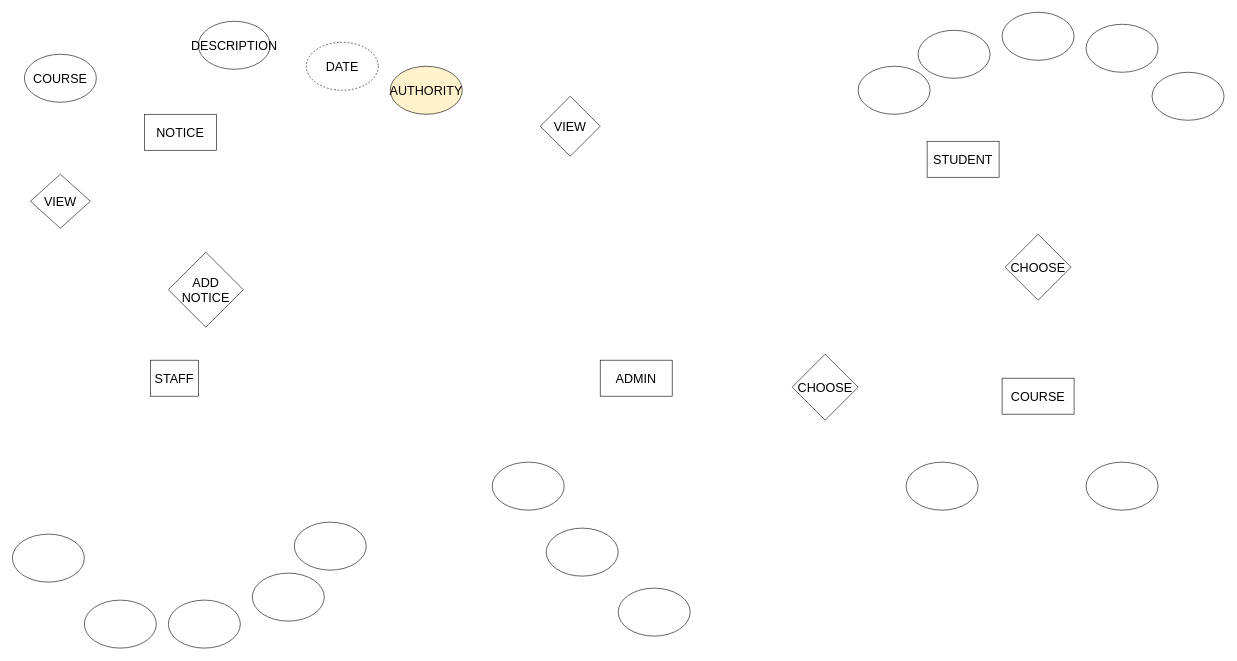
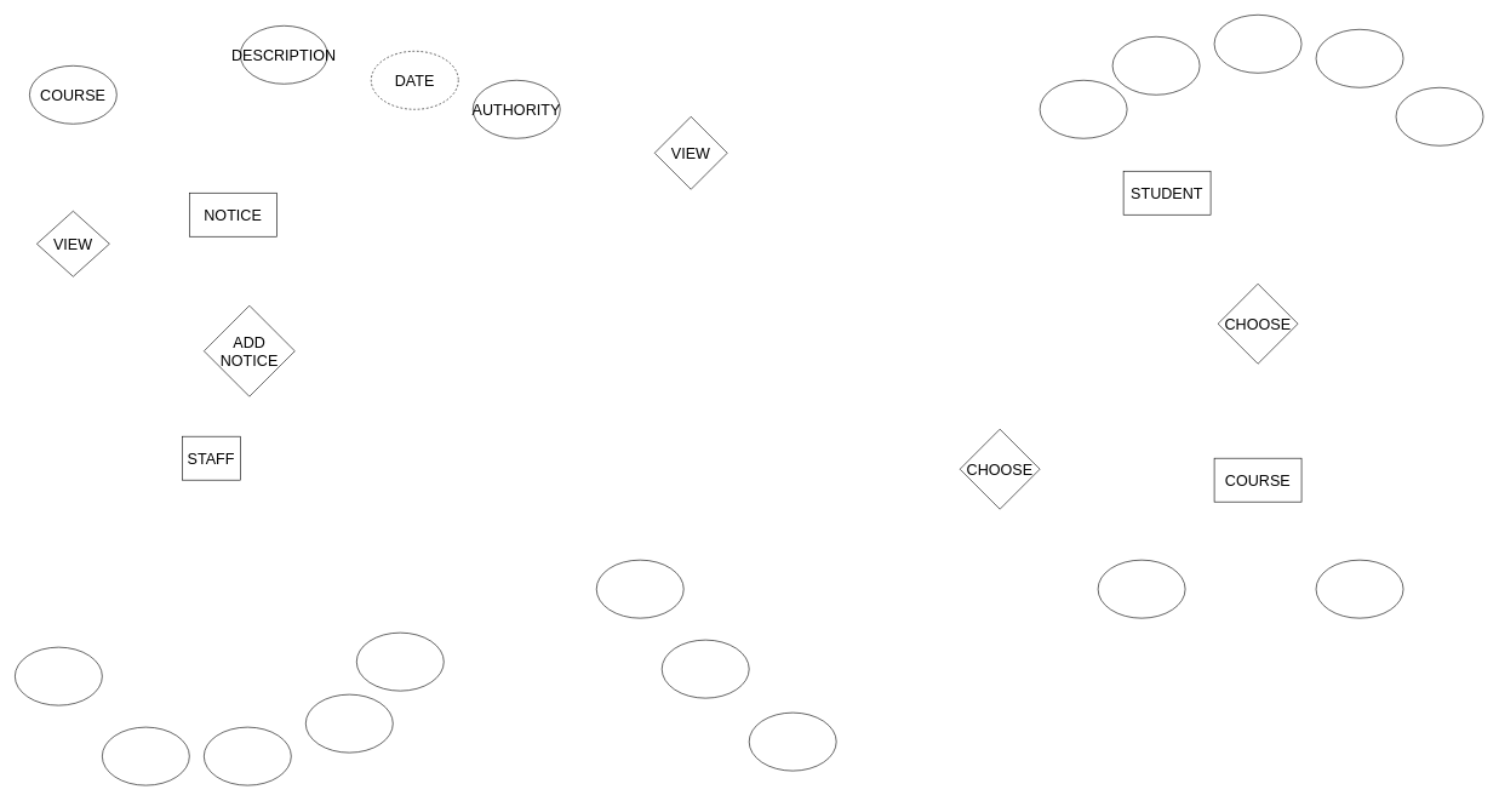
- <mxCell id="30" value="AUTHORITY" style="ellipse;whiteSpace=wrap;html=1;fontSize=21;fillColor=#fff2cc;" vertex="1" parent="1"><mxGeometry x="650" y="110" width="120" height="80" as="geometry" /></mxCell>
+ <mxCell id="30" value="AUTHORITY" style="ellipse;whiteSpace=wrap;html=1;fontSize=21;" vertex="1" parent="1"><mxGeometry x="650" y="110" width="120" height="80" as="geometry" /></mxCell>
- <mxCell id="2" value="NOTICE" style="rounded=0;whiteSpace=wrap;html=1;fontStyle=0;fontSize=21;" vertex="1" parent="1"><mxGeometry x="240" y="190" width="120" height="60" as="geometry" /></mxCell>
+ <mxCell id="2" value="NOTICE" style="rounded=0;whiteSpace=wrap;html=1;fontStyle=0;fontSize=21;" vertex="1" parent="1"><mxGeometry x="260" y="265" width="120" height="60" as="geometry" /></mxCell>
- <mxCell id="4" value="ADMIN" style="rounded=0;whiteSpace=wrap;html=1;fontSize=21;" vertex="1" parent="1"><mxGeometry x="1000" y="600" width="120" height="60" as="geometry" /></mxCell>
